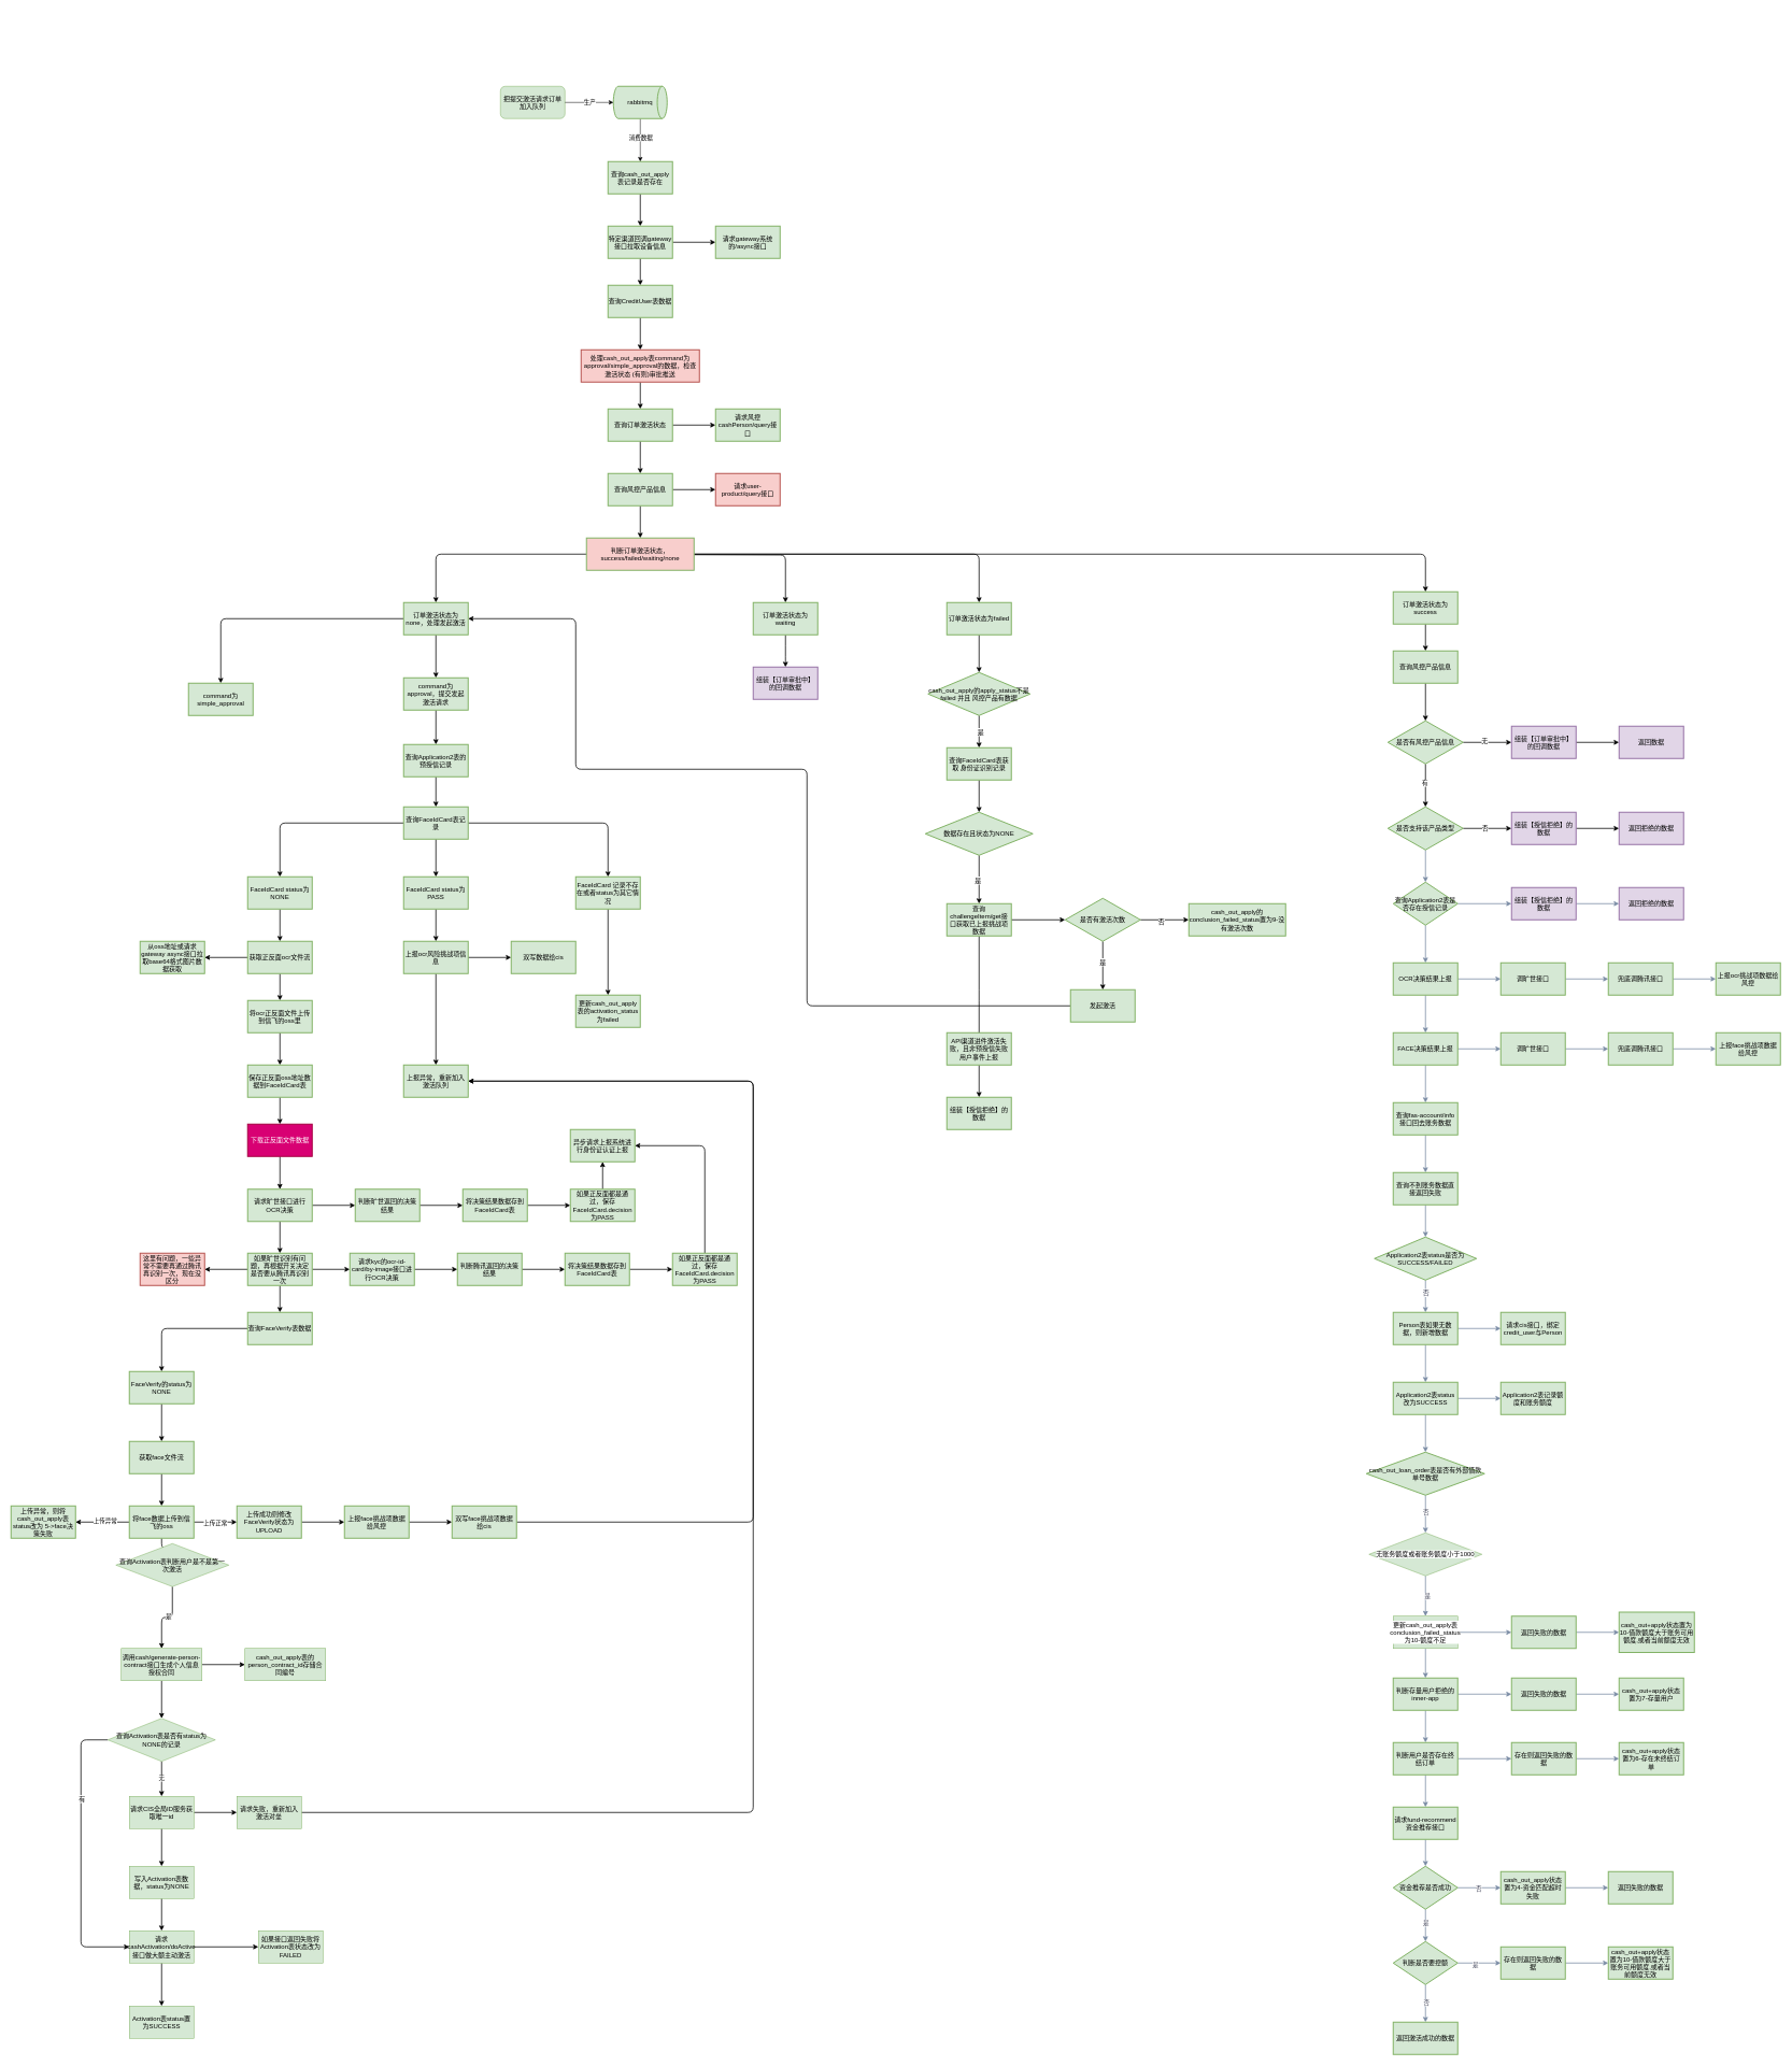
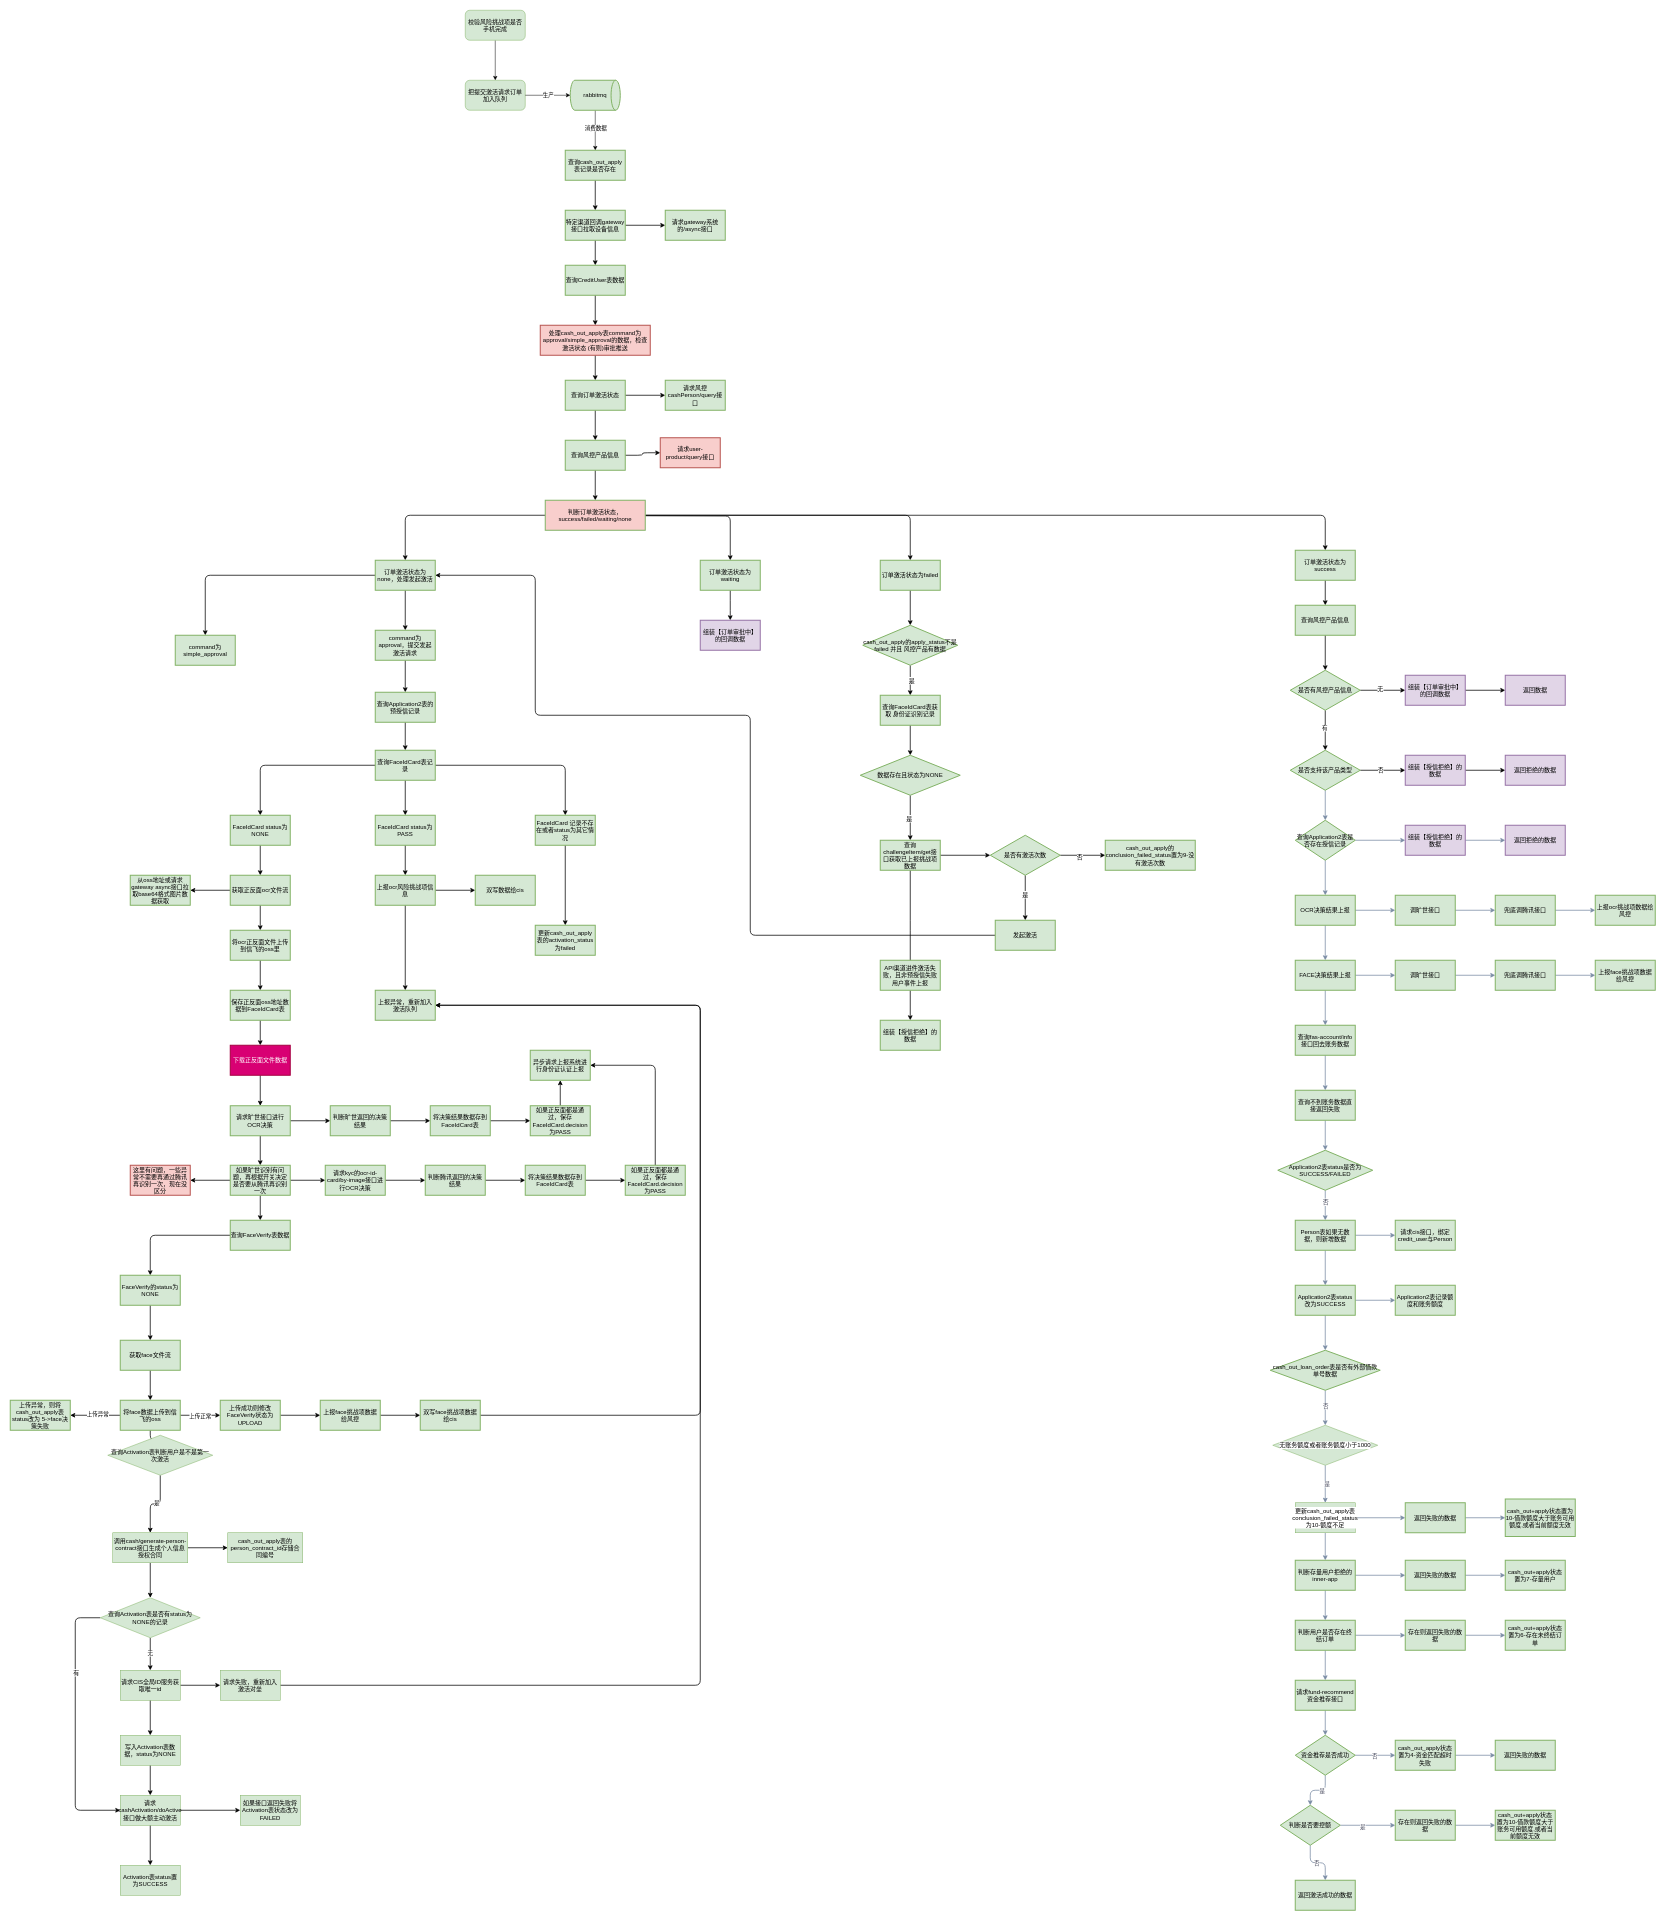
+ <mxCell id="3" value="校验风险挑战项是否手机完成" style="rounded=1;whiteSpace=wrap;html=1;fillColor=#d5e8d4;strokeColor=#82b366;" parent="1" vertex="1"><mxGeometry x="930" y="20" width="120" height="60" as="geometry" /></mxCell>
+ <mxCell id="2" value="" style="edgeStyle=orthogonalEdgeStyle;rounded=0;orthogonalLoop=1;jettySize=auto;html=1;" parent="1" source="3" target="4" edge="1"><mxGeometry relative="1" as="geometry" /></mxCell>
- <mxCell id="27" value="请求user-product/query接口" style="whiteSpace=wrap;fillColor=#f8cecc;strokeColor=#b85450;strokeWidth=2;" parent="1" vertex="1"><mxGeometry x="1330" y="880" width="120" height="60" as="geometry" /></mxCell>
+ <mxCell id="27" value="请求user-product/query接口" style="whiteSpace=wrap;fillColor=#f8cecc;strokeColor=#b85450;strokeWidth=2;" parent="1" vertex="1"><mxGeometry x="1320" y="875" width="120" height="60" as="geometry" /></mxCell>
- <mxCell id="254" value="判断是否要控额" style="rhombus;whiteSpace=wrap;html=1;fillColor=#d5e8d4;strokeColor=#82b366;strokeWidth=2;" vertex="1" parent="1"><mxGeometry x="2590" y="3610" width="120" height="80" as="geometry" /></mxCell>
+ <mxCell id="254" value="判断是否要控额" style="rhombus;whiteSpace=wrap;html=1;fillColor=#d5e8d4;strokeColor=#82b366;strokeWidth=2;" vertex="1" parent="1"><mxGeometry x="2560" y="3610" width="120" height="80" as="geometry" /></mxCell>
